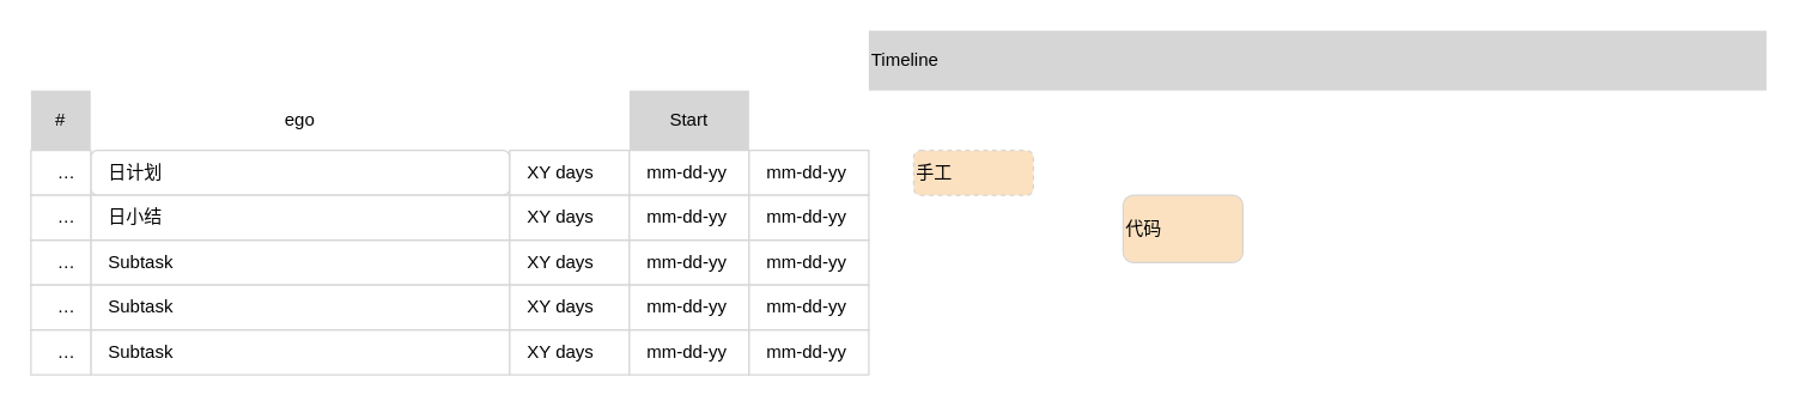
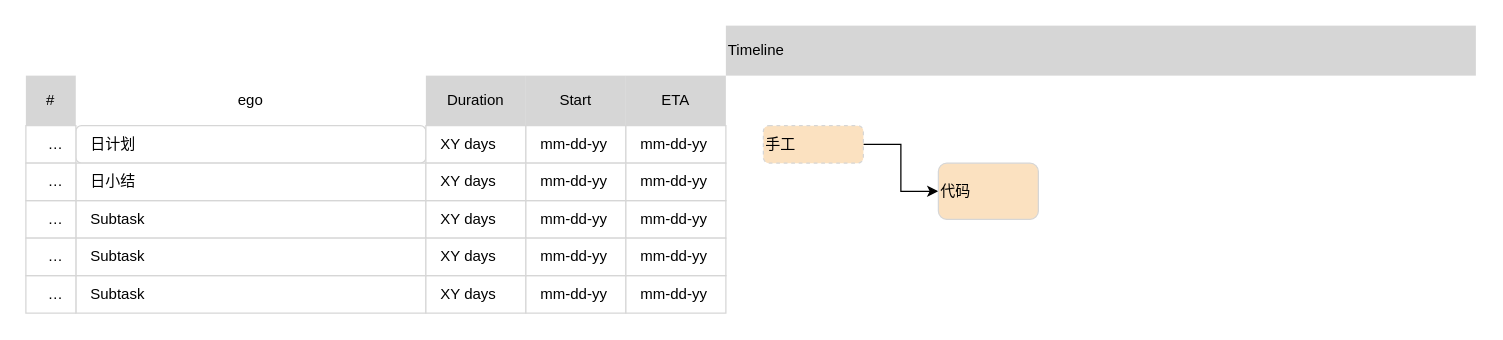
+ <mxCell id="5" value="Duration" style="rounded=0;whiteSpace=wrap;html=1;strokeColor=none;fillColor=#D6D6D6;align=center;" vertex="1" parent="1"><mxGeometry x="340" y="60" width="80" height="40" as="geometry" /></mxCell>
+ <mxCell id="7" value="ETA" style="rounded=0;whiteSpace=wrap;html=1;strokeColor=none;fillColor=#D6D6D6;align=center;" vertex="1" parent="1"><mxGeometry x="500" y="60" width="80" height="40" as="geometry" /></mxCell>
+ <mxCell id="33" style="edgeStyle=orthogonalEdgeStyle;rounded=0;orthogonalLoop=1;jettySize=auto;html=1;entryX=0;entryY=0.5;entryDx=0;entryDy=0;" edge="1" parent="1" source="34" target="35"><mxGeometry relative="1" as="geometry" /></mxCell>
